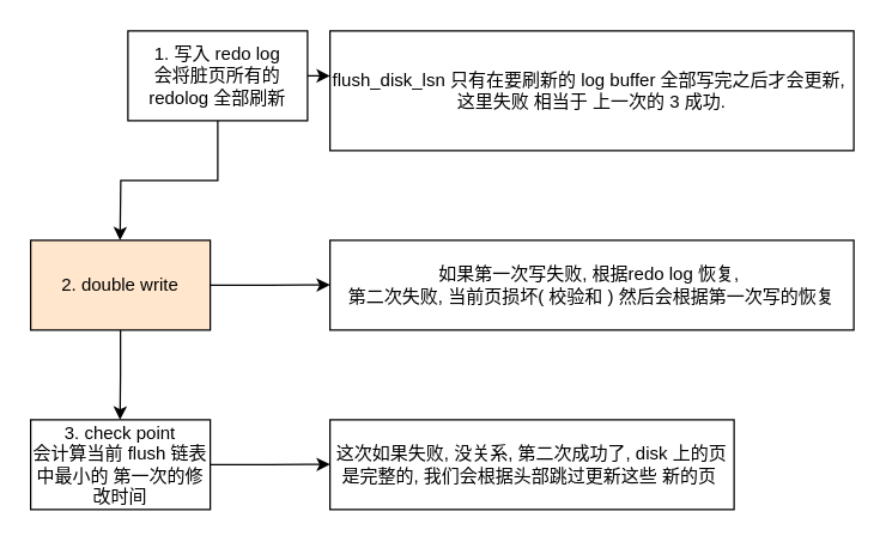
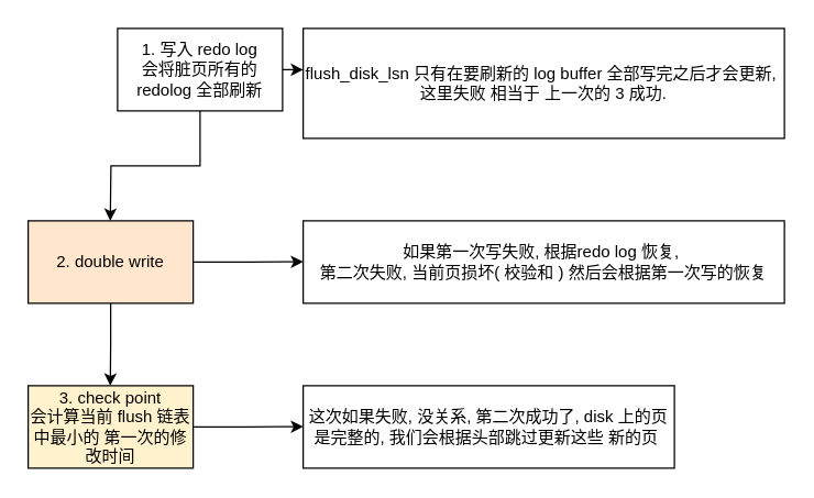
- <mxCell id="9" value="3. check point&lt;br&gt;会计算当前 flush 链表中最小的 第一次的修改时间" style="rounded=0;whiteSpace=wrap;html=1;" vertex="1" parent="1"><mxGeometry x="20" y="280" width="120" height="60" as="geometry" /></mxCell>
+ <mxCell id="9" value="3. check point&lt;br&gt;会计算当前 flush 链表中最小的 第一次的修改时间" style="rounded=0;whiteSpace=wrap;html=1;fillColor=#fff2cc;" vertex="1" parent="1"><mxGeometry x="20" y="280" width="120" height="60" as="geometry" /></mxCell>
